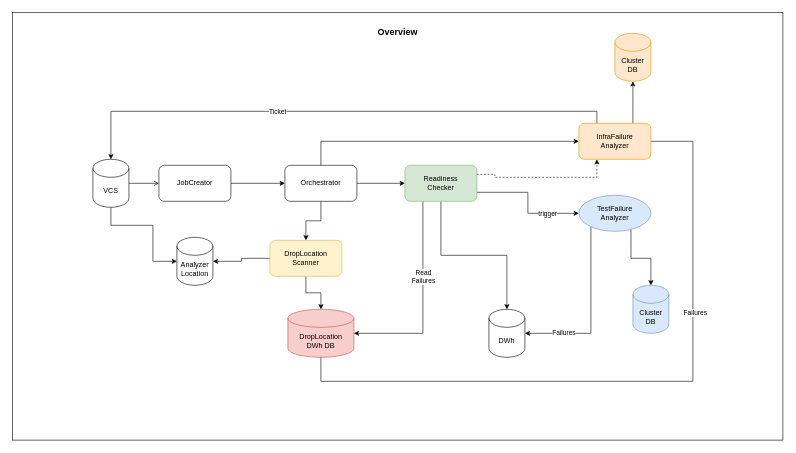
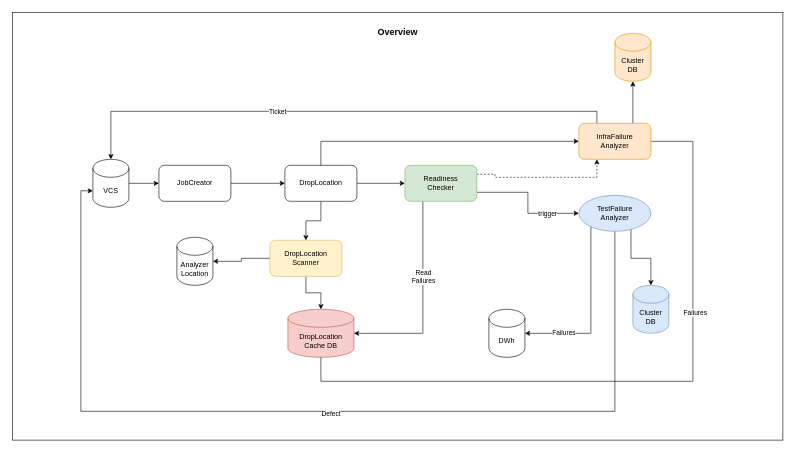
- <mxCell id="3" style="edgeStyle=orthogonalEdgeStyle;rounded=0;orthogonalLoop=1;jettySize=auto;html=1;exitX=1;exitY=0.5;exitDx=0;exitDy=0;exitPerimeter=0;endArrow=open;" parent="1" source="5" target="9" edge="1"><mxGeometry relative="1" as="geometry" /></mxCell>
+ <mxCell id="3" style="edgeStyle=orthogonalEdgeStyle;rounded=0;orthogonalLoop=1;jettySize=auto;html=1;exitX=1;exitY=0.5;exitDx=0;exitDy=0;exitPerimeter=0;" parent="1" source="5" target="9" edge="1"><mxGeometry relative="1" as="geometry" /></mxCell>
- <mxCell id="12" value="Orchestrator" style="rounded=1;whiteSpace=wrap;html=1;" parent="1" vertex="1"><mxGeometry x="474" y="275" width="120" height="60" as="geometry" /></mxCell>
+ <mxCell id="12" value="DropLocation" style="rounded=1;whiteSpace=wrap;html=1;" parent="1" vertex="1"><mxGeometry x="474" y="275" width="120" height="60" as="geometry" /></mxCell>
- <mxCell id="4" style="edgeStyle=orthogonalEdgeStyle;rounded=0;orthogonalLoop=1;jettySize=auto;html=1;entryX=0;entryY=0.5;entryDx=0;entryDy=0;entryPerimeter=0;" parent="1" source="5" target="16" edge="1"><mxGeometry relative="1" as="geometry"><Array as="points"><mxPoint x="184" y="375" /><mxPoint x="254" y="375" /><mxPoint x="254" y="435" /></Array></mxGeometry></mxCell>
- <mxCell id="17" style="edgeStyle=orthogonalEdgeStyle;rounded=0;orthogonalLoop=1;jettySize=auto;html=1;entryX=0.5;entryY=0;entryDx=0;entryDy=0;entryPerimeter=0;exitX=0.5;exitY=1;exitDx=0;exitDy=0;" parent="1" source="24" target="6" edge="1"><mxGeometry relative="1" as="geometry" /></mxCell>
- <mxCell id="7" value="DropLocation&lt;br&gt;DWh&amp;nbsp;DB" style="shape=cylinder3;whiteSpace=wrap;html=1;boundedLbl=1;backgroundOutline=1;size=15;fillColor=#f8cecc;strokeColor=#b85450;" parent="1" vertex="1"><mxGeometry x="479" y="515" width="110" height="80" as="geometry" /></mxCell>
+ <mxCell id="7" value="DropLocation&lt;br&gt;Cache&amp;nbsp;DB" style="shape=cylinder3;whiteSpace=wrap;html=1;boundedLbl=1;backgroundOutline=1;size=15;fillColor=#f8cecc;strokeColor=#b85450;" parent="1" vertex="1"><mxGeometry x="479" y="515" width="110" height="80" as="geometry" /></mxCell>
+ <mxCell id="34" style="edgeStyle=orthogonalEdgeStyle;rounded=0;orthogonalLoop=1;jettySize=auto;html=1;exitX=0.5;exitY=1;exitDx=0;exitDy=0;entryX=0;entryY=0;entryDx=0;entryDy=52.5;entryPerimeter=0;" parent="1" source="36" target="5" edge="1"><mxGeometry relative="1" as="geometry"><Array as="points"><mxPoint x="1024" y="685" /><mxPoint x="134" y="685" /><mxPoint x="134" y="318" /></Array></mxGeometry></mxCell>
+ <mxCell id="35" value="Defect" style="edgeLabel;html=1;align=center;verticalAlign=middle;resizable=0;points=[];" parent="34" vertex="1" connectable="0"><mxGeometry x="-0.019" y="4" relative="1" as="geometry"><mxPoint as="offset" /></mxGeometry></mxCell>
